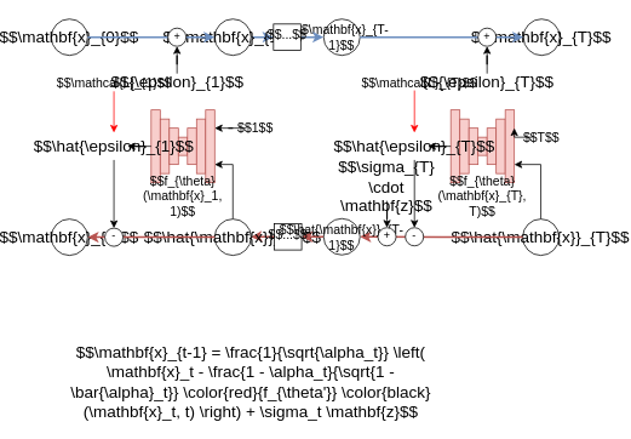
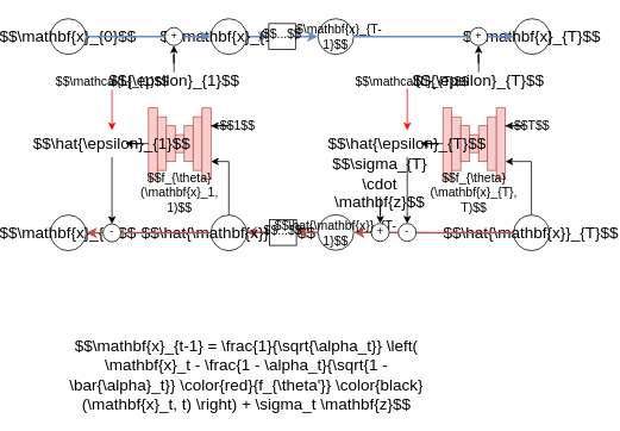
- <mxCell id="27" value="$$1$$" style="text;html=1;align=center;verticalAlign=middle;whiteSpace=wrap;rounded=0;fontSize=14;" parent="1" vertex="1"><mxGeometry x="235" y="125" width="20" height="30" as="geometry" /></mxCell>
+ <mxCell id="27" value="$$1$$" style="text;html=1;align=center;verticalAlign=middle;whiteSpace=wrap;rounded=0;fontSize=14;" parent="1" vertex="1"><mxGeometry x="220" y="125" width="20" height="30" as="geometry" /></mxCell>
- <mxCell id="29" value="$$T$$" style="text;html=1;align=center;verticalAlign=middle;whiteSpace=wrap;rounded=0;fontSize=14;" parent="1" vertex="1"><mxGeometry x="550" y="135" width="20" height="30" as="geometry" /></mxCell>
+ <mxCell id="29" value="$$T$$" style="text;html=1;align=center;verticalAlign=middle;whiteSpace=wrap;rounded=0;fontSize=14;" parent="1" vertex="1"><mxGeometry x="550" y="125" width="20" height="30" as="geometry" /></mxCell>
